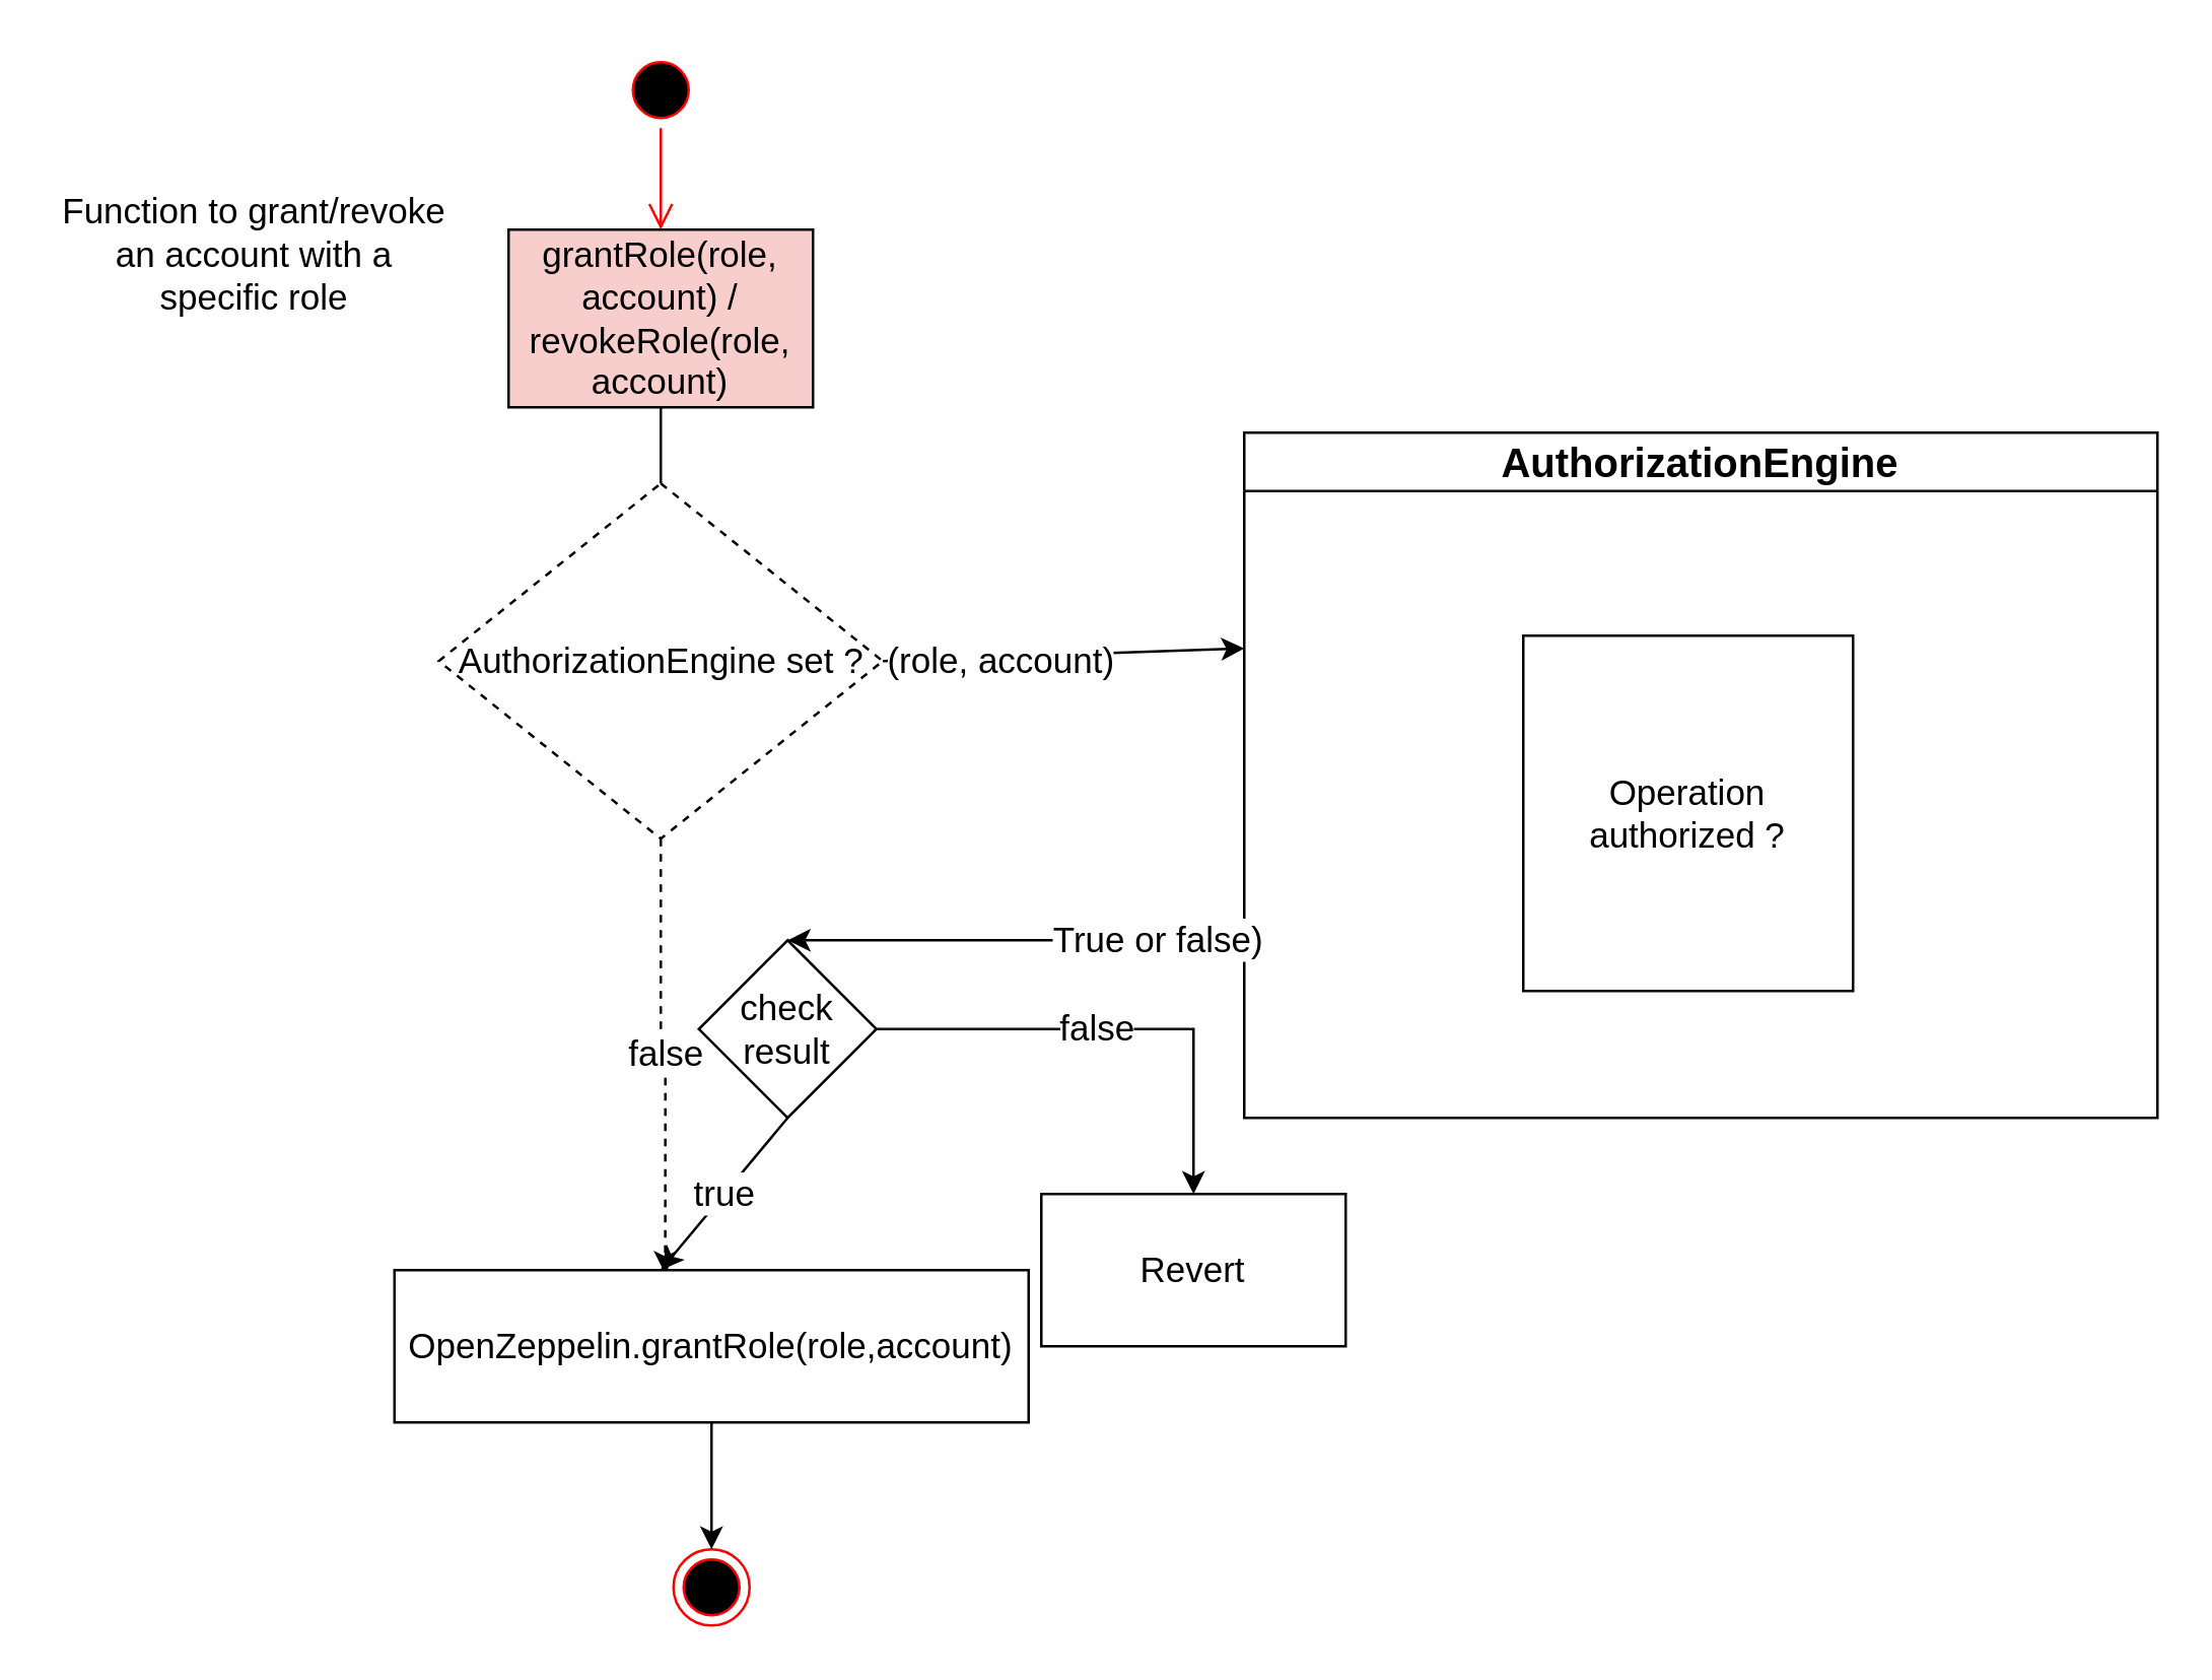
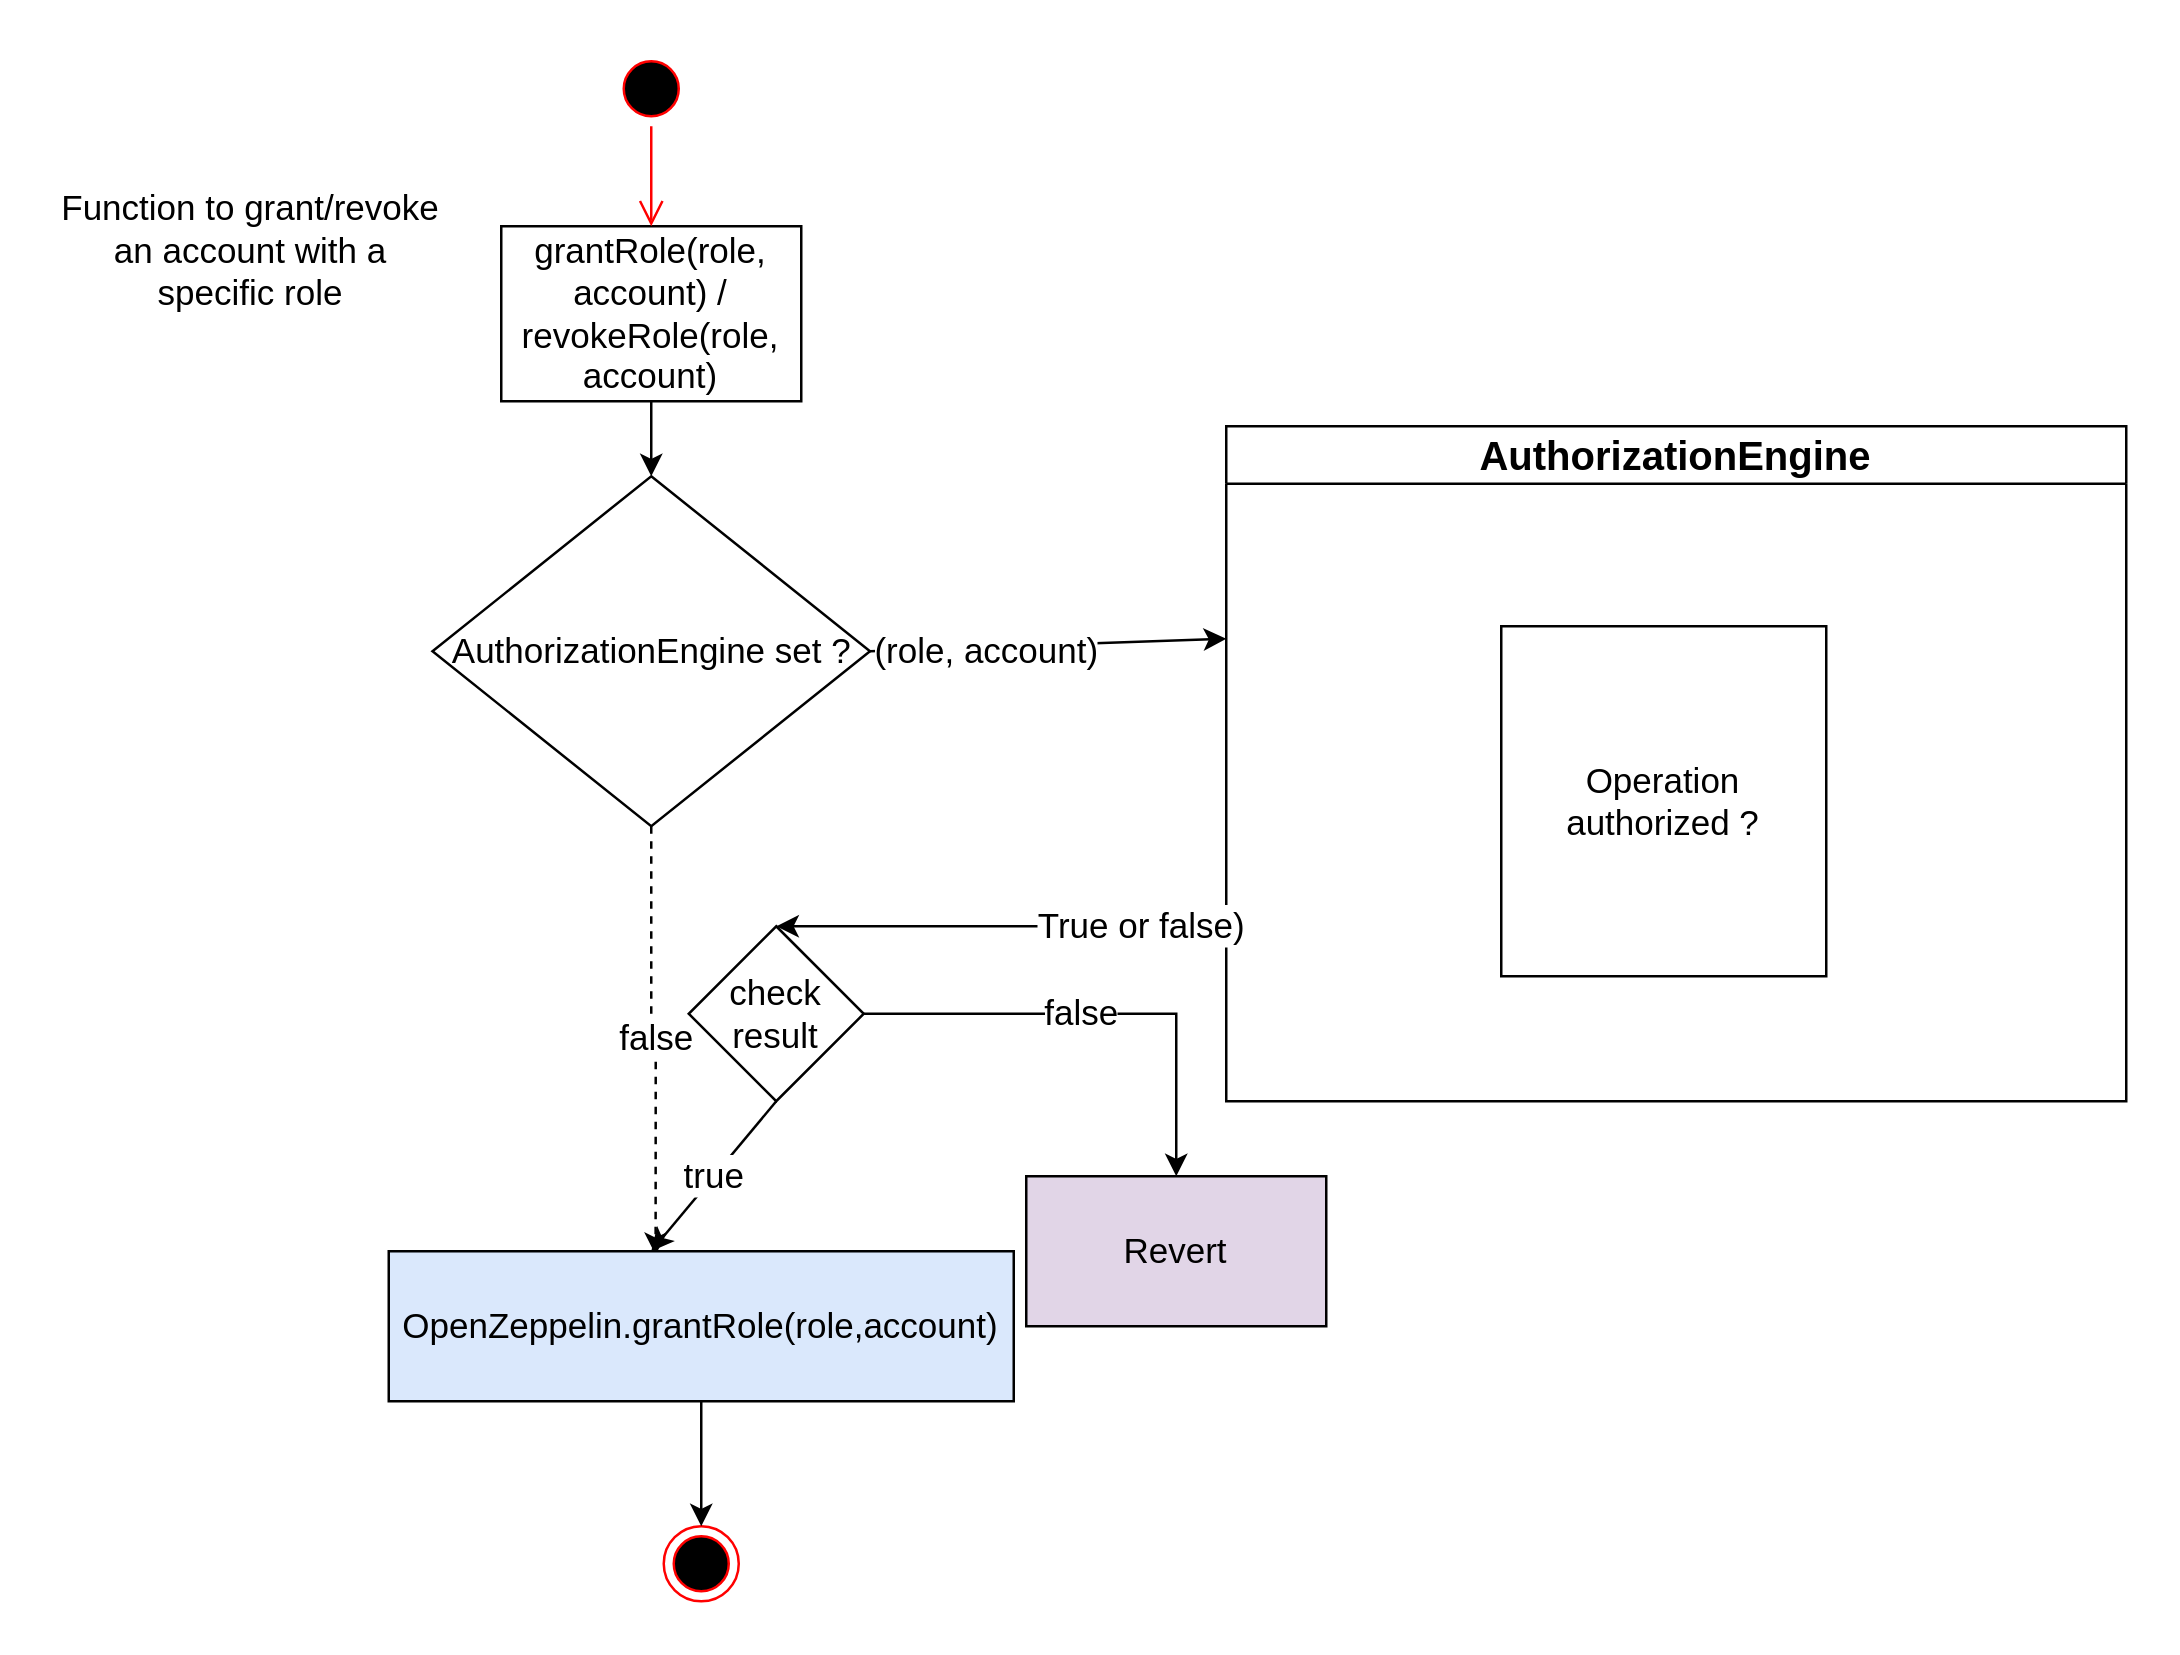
- <mxCell id="2" value="grantRole(role, account) /&lt;br style=&quot;font-size: 14px;&quot;&gt;revokeRole(role, account)" style="rounded=0;whiteSpace=wrap;html=1;fontSize=14;fillColor=#f8cecc;" parent="1" vertex="1"><mxGeometry x="200" y="90" width="120" height="70" as="geometry" /></mxCell>
+ <mxCell id="2" value="grantRole(role, account) /&lt;br style=&quot;font-size: 14px;&quot;&gt;revokeRole(role, account)" style="rounded=0;whiteSpace=wrap;html=1;fontSize=14;" parent="1" vertex="1"><mxGeometry x="200" y="90" width="120" height="70" as="geometry" /></mxCell>
- <mxCell id="3" value="" style="endArrow=none;html=1;rounded=0;exitX=0.5;exitY=1;exitDx=0;exitDy=0;entryX=0.5;entryY=0;entryDx=0;entryDy=0;fontSize=14;" parent="1" source="2" target="5" edge="1"><mxGeometry width="50" height="50" relative="1" as="geometry"><mxPoint x="530" y="330" as="sourcePoint" /><mxPoint x="260" y="210" as="targetPoint" /></mxGeometry></mxCell>
+ <mxCell id="3" value="" style="endArrow=classic;html=1;rounded=0;exitX=0.5;exitY=1;exitDx=0;exitDy=0;entryX=0.5;entryY=0;entryDx=0;entryDy=0;fontSize=14;" parent="1" source="2" target="5" edge="1"><mxGeometry width="50" height="50" relative="1" as="geometry"><mxPoint x="530" y="330" as="sourcePoint" /><mxPoint x="260" y="210" as="targetPoint" /></mxGeometry></mxCell>
- <mxCell id="5" value="AuthorizationEngine set ?" style="rhombus;whiteSpace=wrap;html=1;fontSize=14;dashed=1;" parent="1" vertex="1"><mxGeometry x="172.5" y="190" width="175" height="140" as="geometry" /></mxCell>
+ <mxCell id="5" value="AuthorizationEngine set ?" style="rhombus;whiteSpace=wrap;html=1;fontSize=14;" parent="1" vertex="1"><mxGeometry x="172.5" y="190" width="175" height="140" as="geometry" /></mxCell>
- <mxCell id="6" value="Revert" style="rounded=0;whiteSpace=wrap;html=1;fontSize=14;" parent="1" vertex="1"><mxGeometry x="410" y="470" width="120" height="60" as="geometry" /></mxCell>
+ <mxCell id="6" value="Revert" style="rounded=0;whiteSpace=wrap;html=1;fontSize=14;fillColor=#e1d5e7;" parent="1" vertex="1"><mxGeometry x="410" y="470" width="120" height="60" as="geometry" /></mxCell>
- <mxCell id="15" value="OpenZeppelin.grantRole(role,account)" style="rounded=0;whiteSpace=wrap;html=1;fontSize=14;" parent="1" vertex="1"><mxGeometry x="155" y="500" width="250" height="60" as="geometry" /></mxCell>
+ <mxCell id="15" value="OpenZeppelin.grantRole(role,account)" style="rounded=0;whiteSpace=wrap;html=1;fontSize=14;fillColor=#dae8fc;" parent="1" vertex="1"><mxGeometry x="155" y="500" width="250" height="60" as="geometry" /></mxCell>
